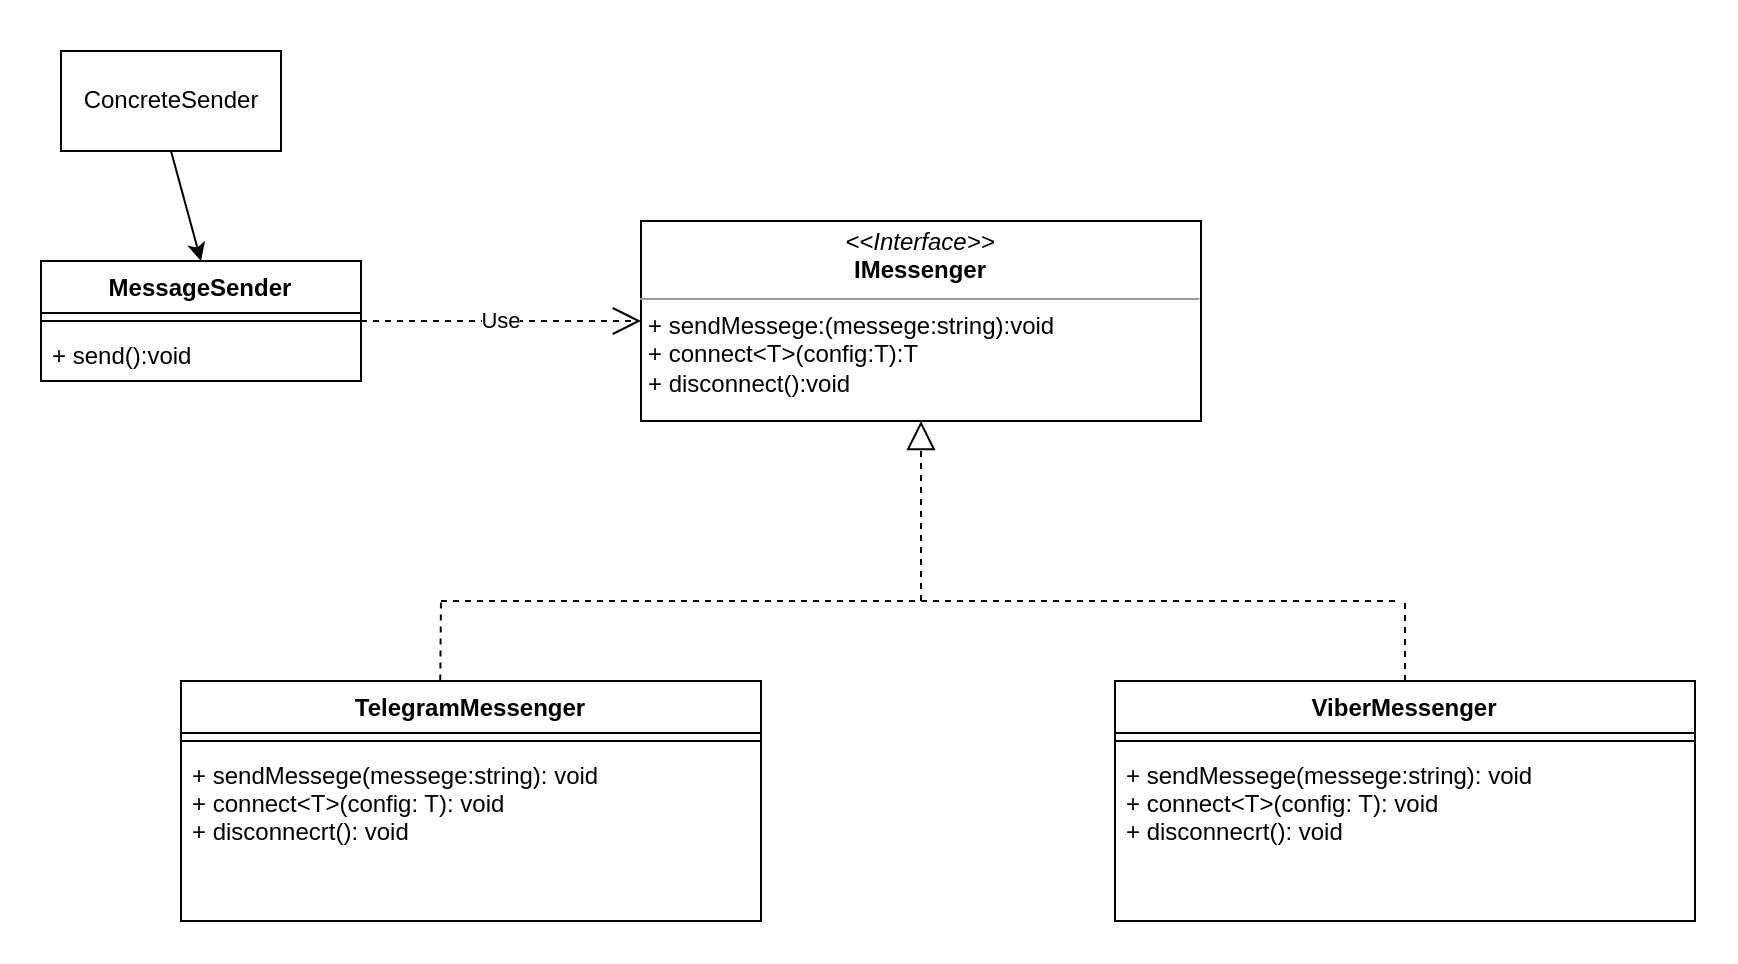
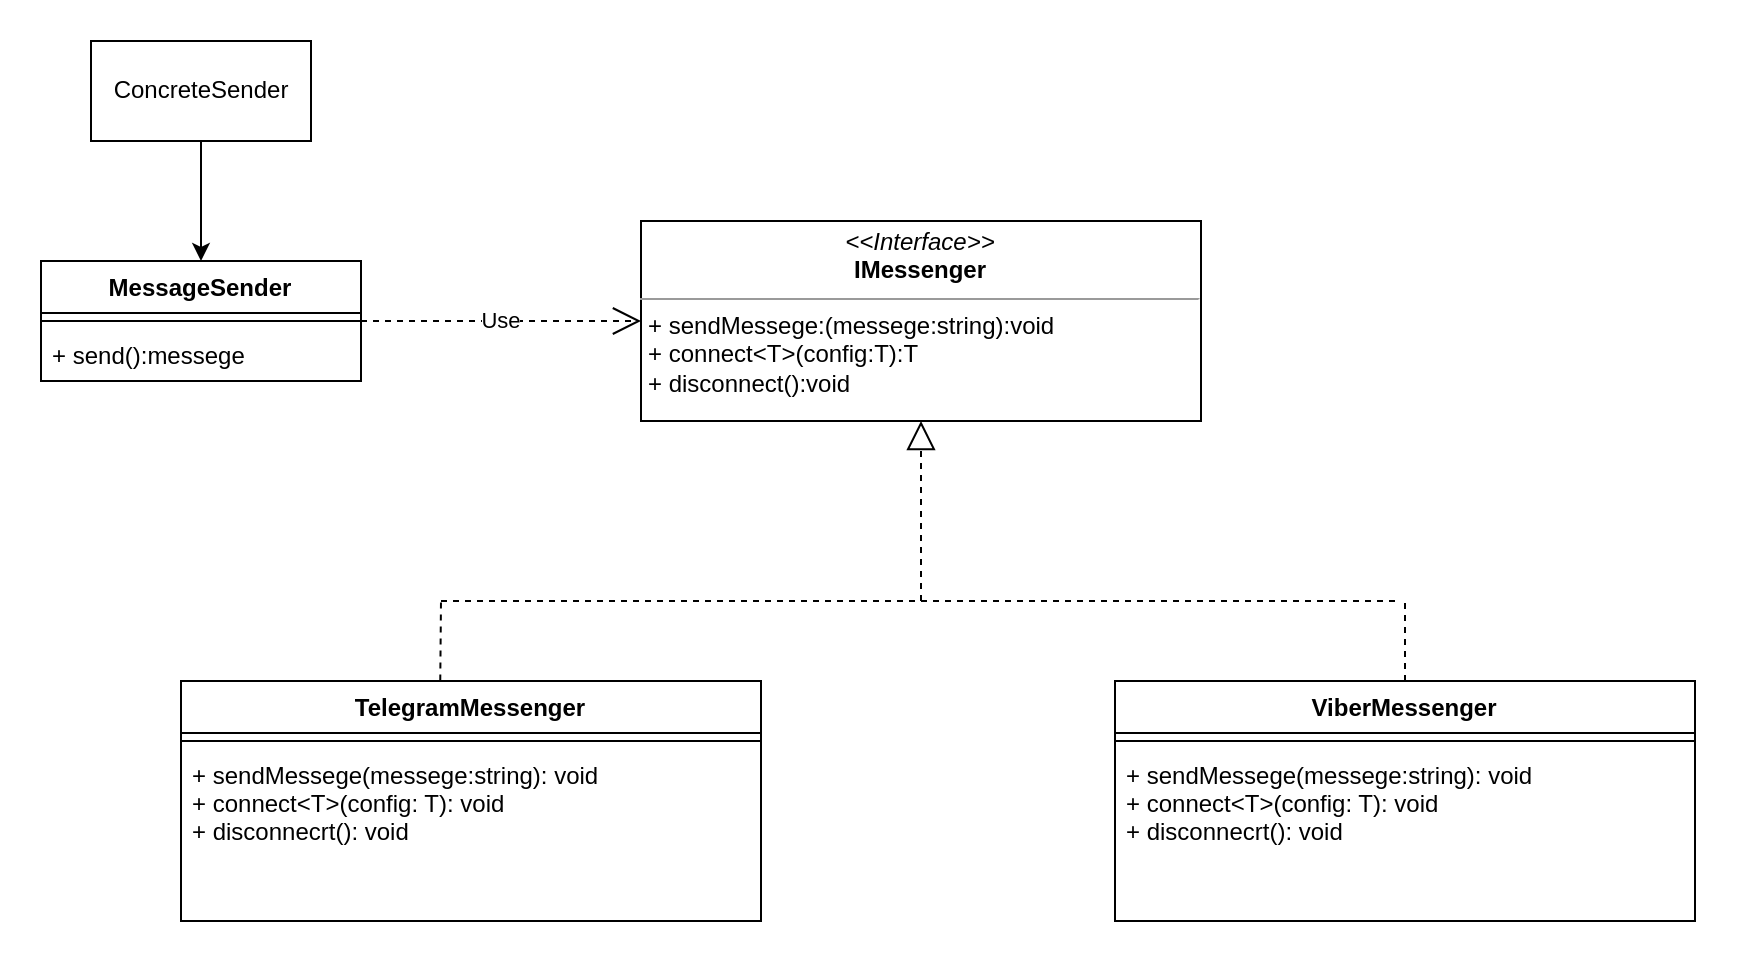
- <mxCell id="17" value="ConcreteSender" style="html=1;" vertex="1" parent="1"><mxGeometry x="30" y="25" width="110" height="50" as="geometry" /></mxCell>
+ <mxCell id="17" value="ConcreteSender" style="html=1;" vertex="1" parent="1"><mxGeometry x="45" width="110" height="50" as="geometry" y="20" /></mxCell>
- <mxCell id="15" value="+ send():void" style="text;strokeColor=none;fillColor=none;align=left;verticalAlign=top;spacingLeft=4;spacingRight=4;overflow=hidden;rotatable=0;points=[[0,0.5],[1,0.5]];portConstraint=eastwest;" vertex="1" parent="13"><mxGeometry y="34" width="160" height="26" as="geometry" /></mxCell>
+ <mxCell id="15" value="+ send():messege" style="text;strokeColor=none;fillColor=none;align=left;verticalAlign=top;spacingLeft=4;spacingRight=4;overflow=hidden;rotatable=0;points=[[0,0.5],[1,0.5]];portConstraint=eastwest;" vertex="1" parent="13"><mxGeometry y="34" width="160" height="26" as="geometry" /></mxCell>
